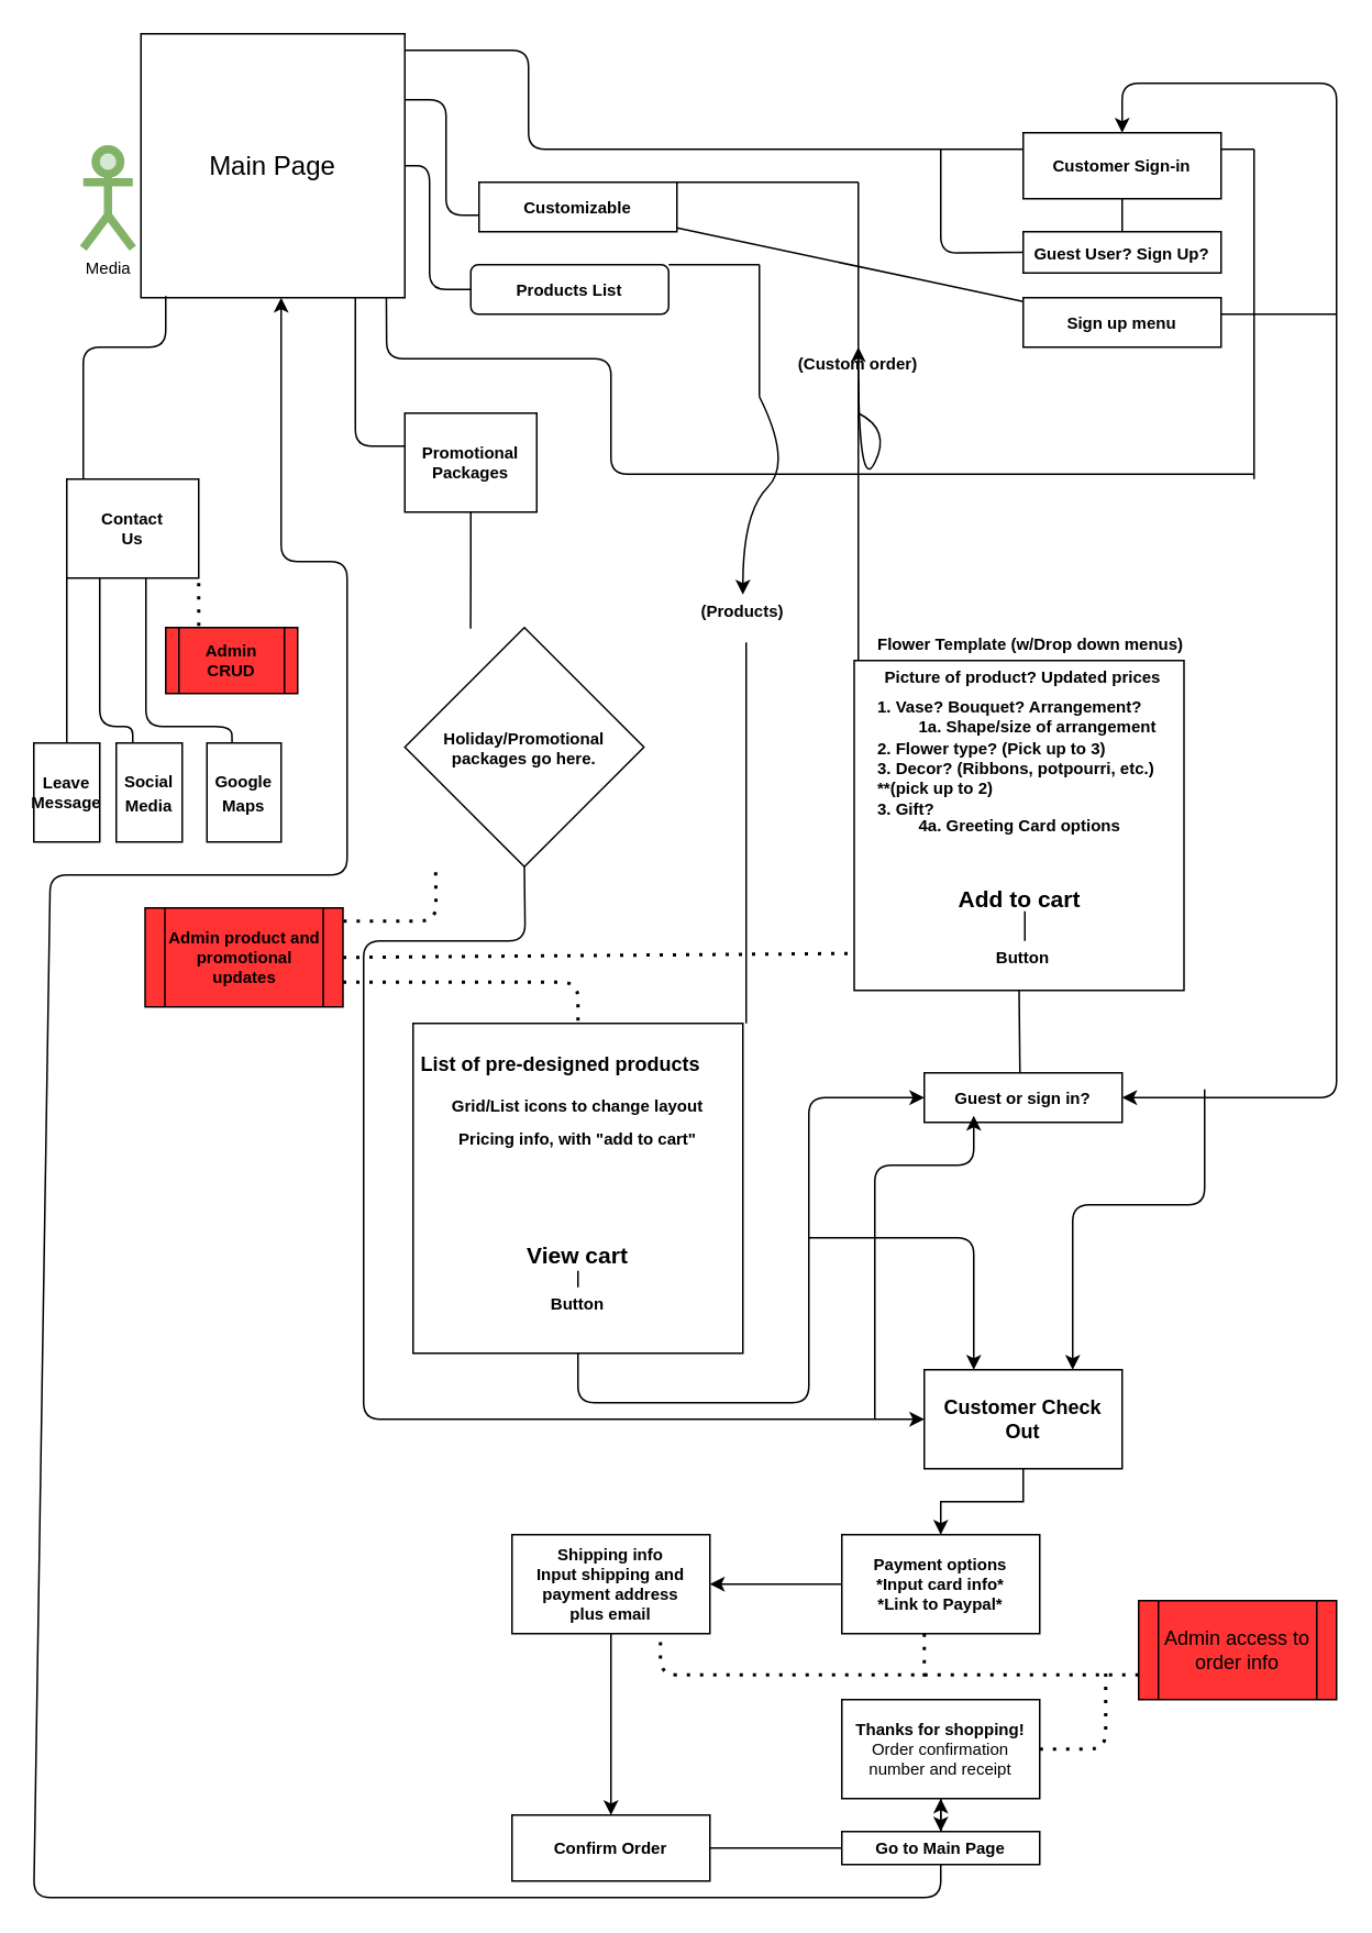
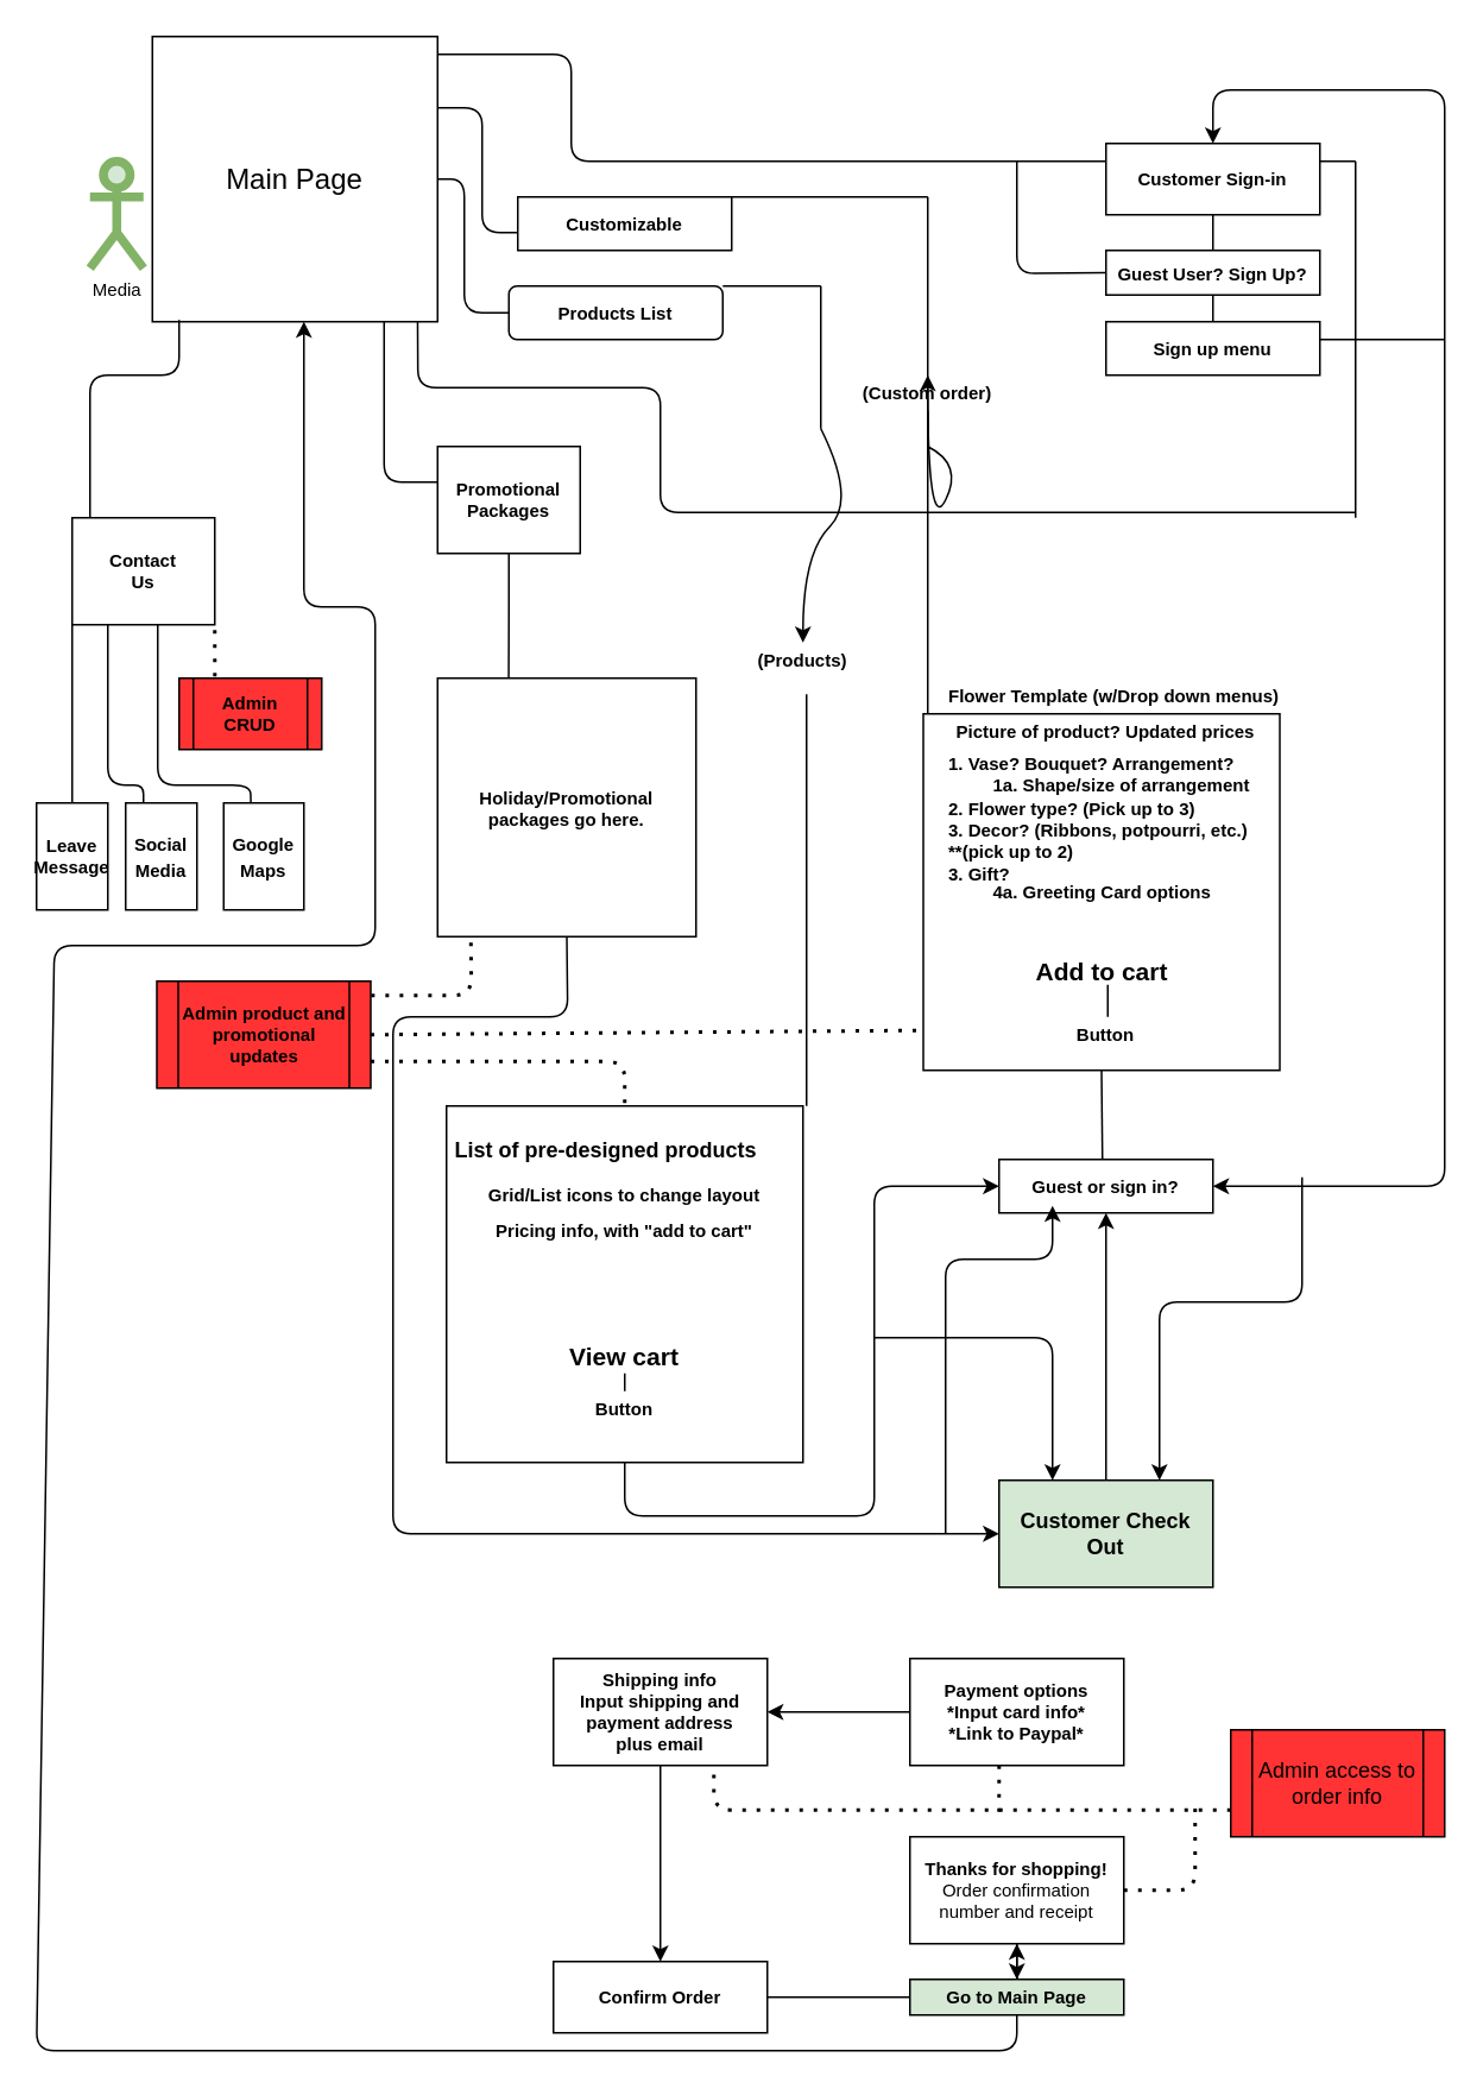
- <mxCell id="50" value="" style="endArrow=none;html=1;fontFamily=Helvetica;fontSize=10;" parent="1" source="49" target="5" edge="1"><mxGeometry width="50" height="50" relative="1" as="geometry"><mxPoint x="390" y="290" as="sourcePoint" /><mxPoint x="440" y="240" as="targetPoint" /></mxGeometry></mxCell>
+ <mxCell id="50" value="" style="endArrow=none;html=1;fontFamily=Helvetica;fontSize=10;entryX=0.5;entryY=1;entryDx=0;entryDy=0;" parent="1" source="49" target="23" edge="1"><mxGeometry width="50" height="50" relative="1" as="geometry"><mxPoint x="390" y="290" as="sourcePoint" /><mxPoint x="440" y="240" as="targetPoint" /></mxGeometry></mxCell>
- <mxCell id="36" value="&lt;b&gt;Holiday/Promotional packages go here.&lt;/b&gt;" style="rhombus;whiteSpace=wrap;html=1;aspect=fixed;strokeWidth=1;fontFamily=Helvetica;fontSize=10;align=center;" parent="1" vertex="1"><mxGeometry x="245" y="380" width="145" height="145" as="geometry" /></mxCell>
+ <mxCell id="36" value="&lt;b&gt;Holiday/Promotional packages go here.&lt;/b&gt;" style="whiteSpace=wrap;html=1;aspect=fixed;strokeWidth=1;fontFamily=Helvetica;fontSize=10;align=center;" parent="1" vertex="1"><mxGeometry x="245" y="380" width="145" height="145" as="geometry" /></mxCell>
- <mxCell id="70" value="&lt;b&gt;Customer Check Out&lt;/b&gt;" style="rounded=0;whiteSpace=wrap;html=1;" vertex="1" parent="1"><mxGeometry x="560" y="830" width="120" height="60" as="geometry" /></mxCell>
+ <mxCell id="70" value="&lt;b&gt;Customer Check Out&lt;/b&gt;" style="rounded=0;whiteSpace=wrap;html=1;fillColor=#d5e8d4;" vertex="1" parent="1"><mxGeometry x="560" y="830" width="120" height="60" as="geometry" /></mxCell>
- <mxCell id="69" value="" style="edgeStyle=orthogonalEdgeStyle;rounded=0;orthogonalLoop=1;jettySize=auto;html=1;fontFamily=Helvetica;fontSize=10;" edge="1" parent="1" source="70" target="82"><mxGeometry relative="1" as="geometry" /></mxCell>
+ <mxCell id="69" value="" style="edgeStyle=orthogonalEdgeStyle;rounded=0;orthogonalLoop=1;jettySize=auto;html=1;fontFamily=Helvetica;fontSize=10;" edge="1" parent="1" source="70" target="48"><mxGeometry relative="1" as="geometry" /></mxCell>
- <mxCell id="90" value="&lt;b&gt;Go to Main Page&lt;/b&gt;" style="whiteSpace=wrap;html=1;rounded=0;fontSize=10;strokeWidth=1;" vertex="1" parent="1"><mxGeometry x="510" y="1110" width="120" height="20" as="geometry" /></mxCell>
+ <mxCell id="90" value="&lt;b&gt;Go to Main Page&lt;/b&gt;" style="whiteSpace=wrap;html=1;rounded=0;fontSize=10;strokeWidth=1;fillColor=#d5e8d4;" vertex="1" parent="1"><mxGeometry x="510" y="1110" width="120" height="20" as="geometry" /></mxCell>
